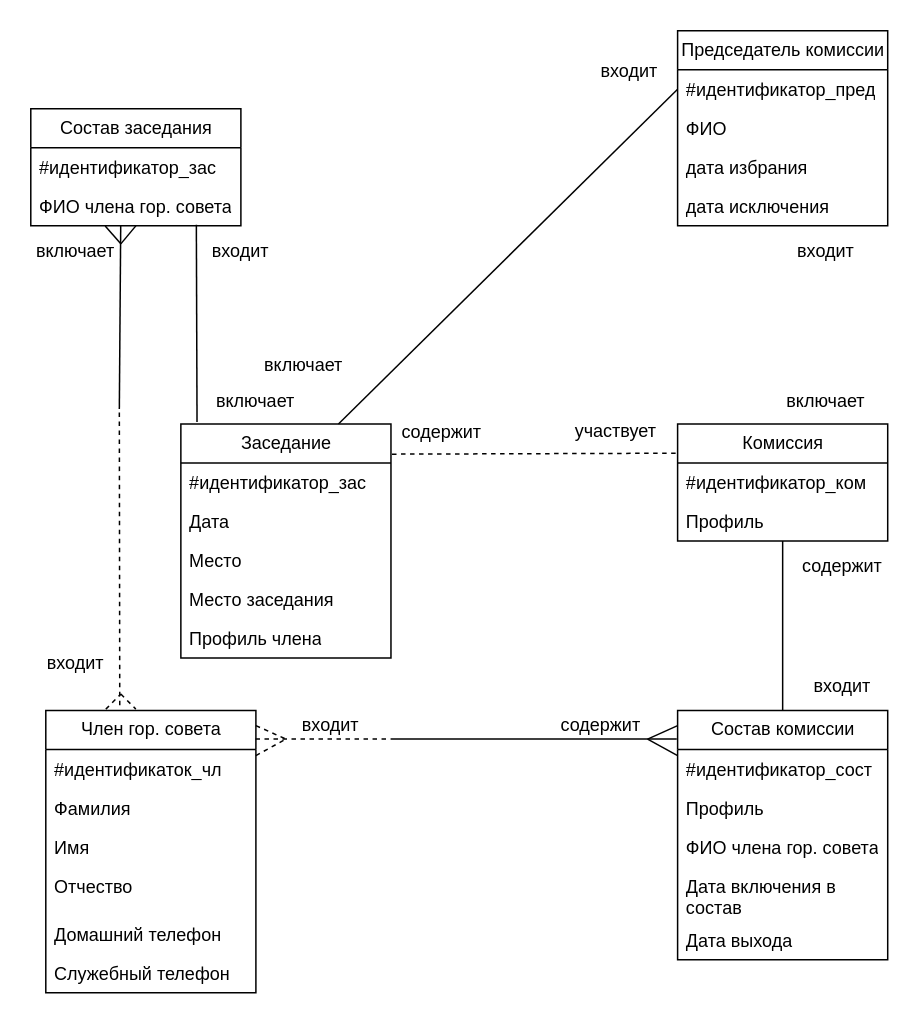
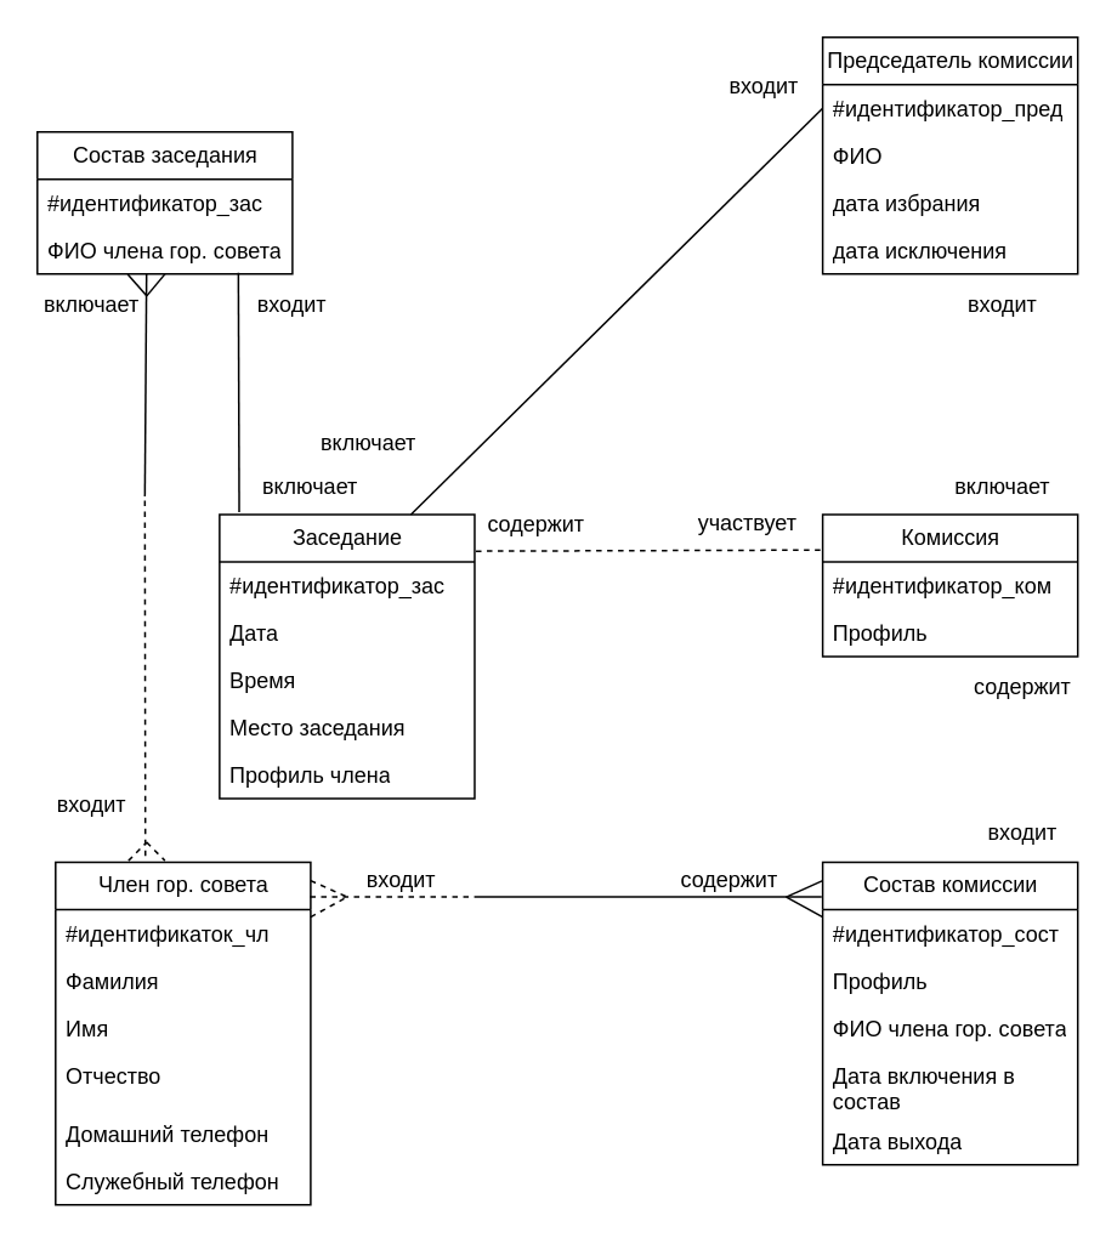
- <mxCell id="20" value="Место" style="text;strokeColor=none;fillColor=none;align=left;verticalAlign=top;spacingLeft=4;spacingRight=4;overflow=hidden;rotatable=0;points=[[0,0.5],[1,0.5]];portConstraint=eastwest;whiteSpace=wrap;html=1;" parent="17" vertex="1"><mxGeometry y="78" width="140" height="26" as="geometry" /></mxCell>
+ <mxCell id="20" value="Время" style="text;strokeColor=none;fillColor=none;align=left;verticalAlign=top;spacingLeft=4;spacingRight=4;overflow=hidden;rotatable=0;points=[[0,0.5],[1,0.5]];portConstraint=eastwest;whiteSpace=wrap;html=1;" parent="17" vertex="1"><mxGeometry y="78" width="140" height="26" as="geometry" /></mxCell>
- <mxCell id="39" value="" style="endArrow=none;html=1;rounded=0;exitX=0.5;exitY=0;exitDx=0;exitDy=0;entryX=0.5;entryY=1;entryDx=0;entryDy=0;" parent="1" source="23" target="9" edge="1"><mxGeometry width="50" height="50" relative="1" as="geometry"><mxPoint x="491" y="432" as="sourcePoint" /><mxPoint x="521" y="352" as="targetPoint" /></mxGeometry></mxCell>
